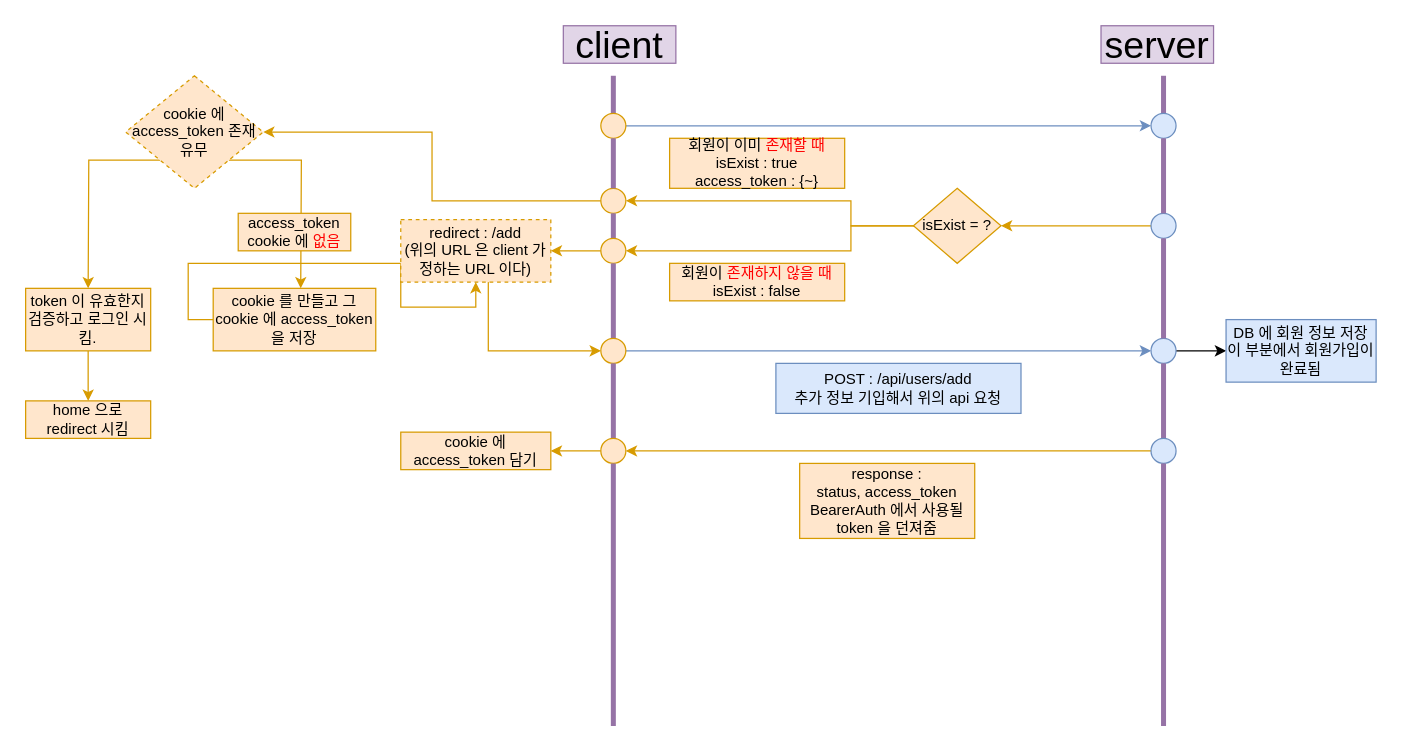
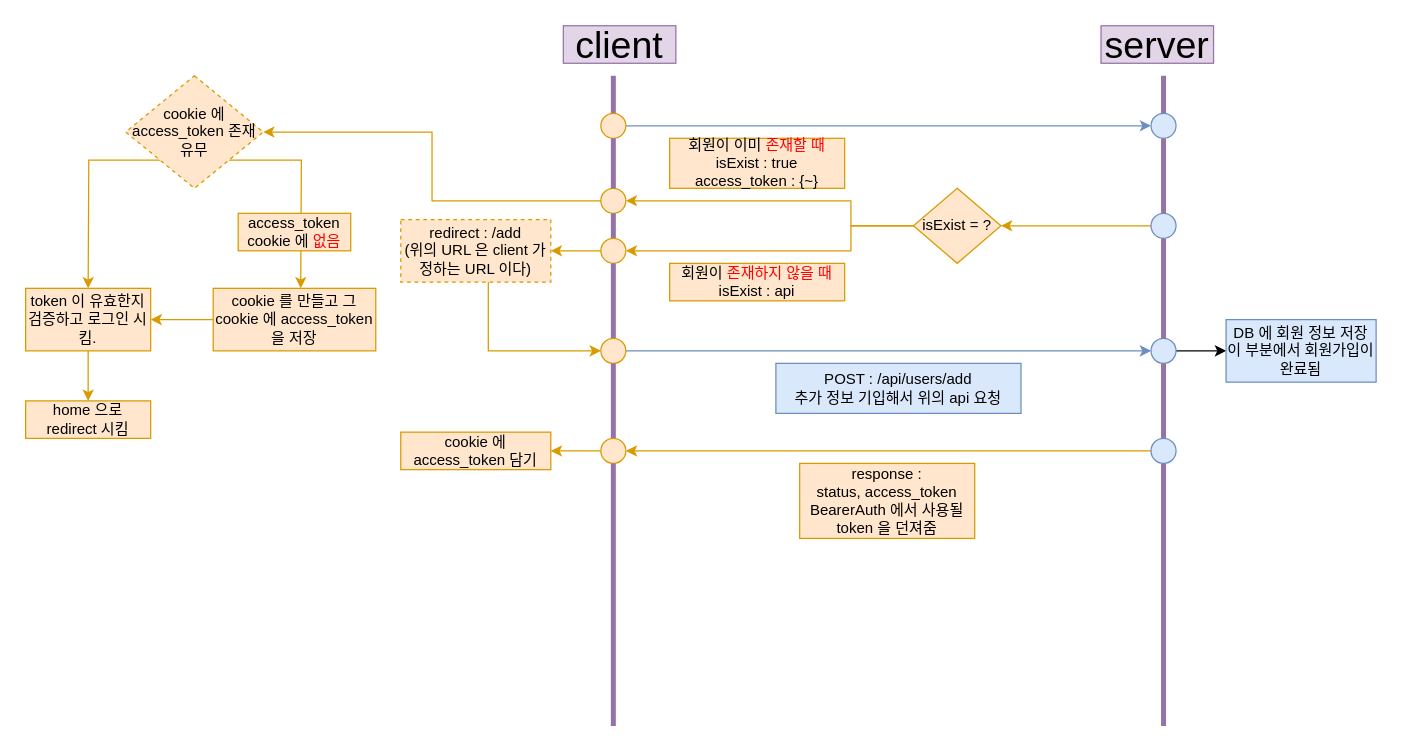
- <mxCell id="20" style="edgeStyle=orthogonalEdgeStyle;rounded=0;orthogonalLoop=1;jettySize=auto;html=1;exitX=0;exitY=0.5;exitDx=0;exitDy=0;strokeWidth=1;fillColor=#ffe6cc;strokeColor=#d79b00;" edge="1" parent="1" source="21" target="29"><mxGeometry relative="1" as="geometry" /></mxCell>
+ <mxCell id="20" style="edgeStyle=orthogonalEdgeStyle;rounded=0;orthogonalLoop=1;jettySize=auto;html=1;exitX=0;exitY=0.5;exitDx=0;exitDy=0;entryX=1;entryY=0.5;entryDx=0;entryDy=0;strokeWidth=1;fillColor=#ffe6cc;strokeColor=#d79b00;" edge="1" parent="1" source="21" target="19"><mxGeometry relative="1" as="geometry" /></mxCell>
- <mxCell id="11" value="회원이 &lt;font color=&quot;#ff0000&quot;&gt;존재하지 않을 때&lt;/font&gt;&lt;br&gt;isExist : false" style="text;html=1;strokeColor=#d79b00;fillColor=#ffe6cc;align=center;verticalAlign=middle;whiteSpace=wrap;rounded=0;" vertex="1" parent="1"><mxGeometry x="535" y="210" width="140" height="30" as="geometry" /></mxCell>
+ <mxCell id="11" value="회원이 &lt;font color=&quot;#ff0000&quot;&gt;존재하지 않을 때&lt;/font&gt;&lt;br&gt;isExist : api" style="text;html=1;strokeColor=#d79b00;fillColor=#ffe6cc;align=center;verticalAlign=middle;whiteSpace=wrap;rounded=0;" vertex="1" parent="1"><mxGeometry x="535" y="210" width="140" height="30" as="geometry" /></mxCell>
